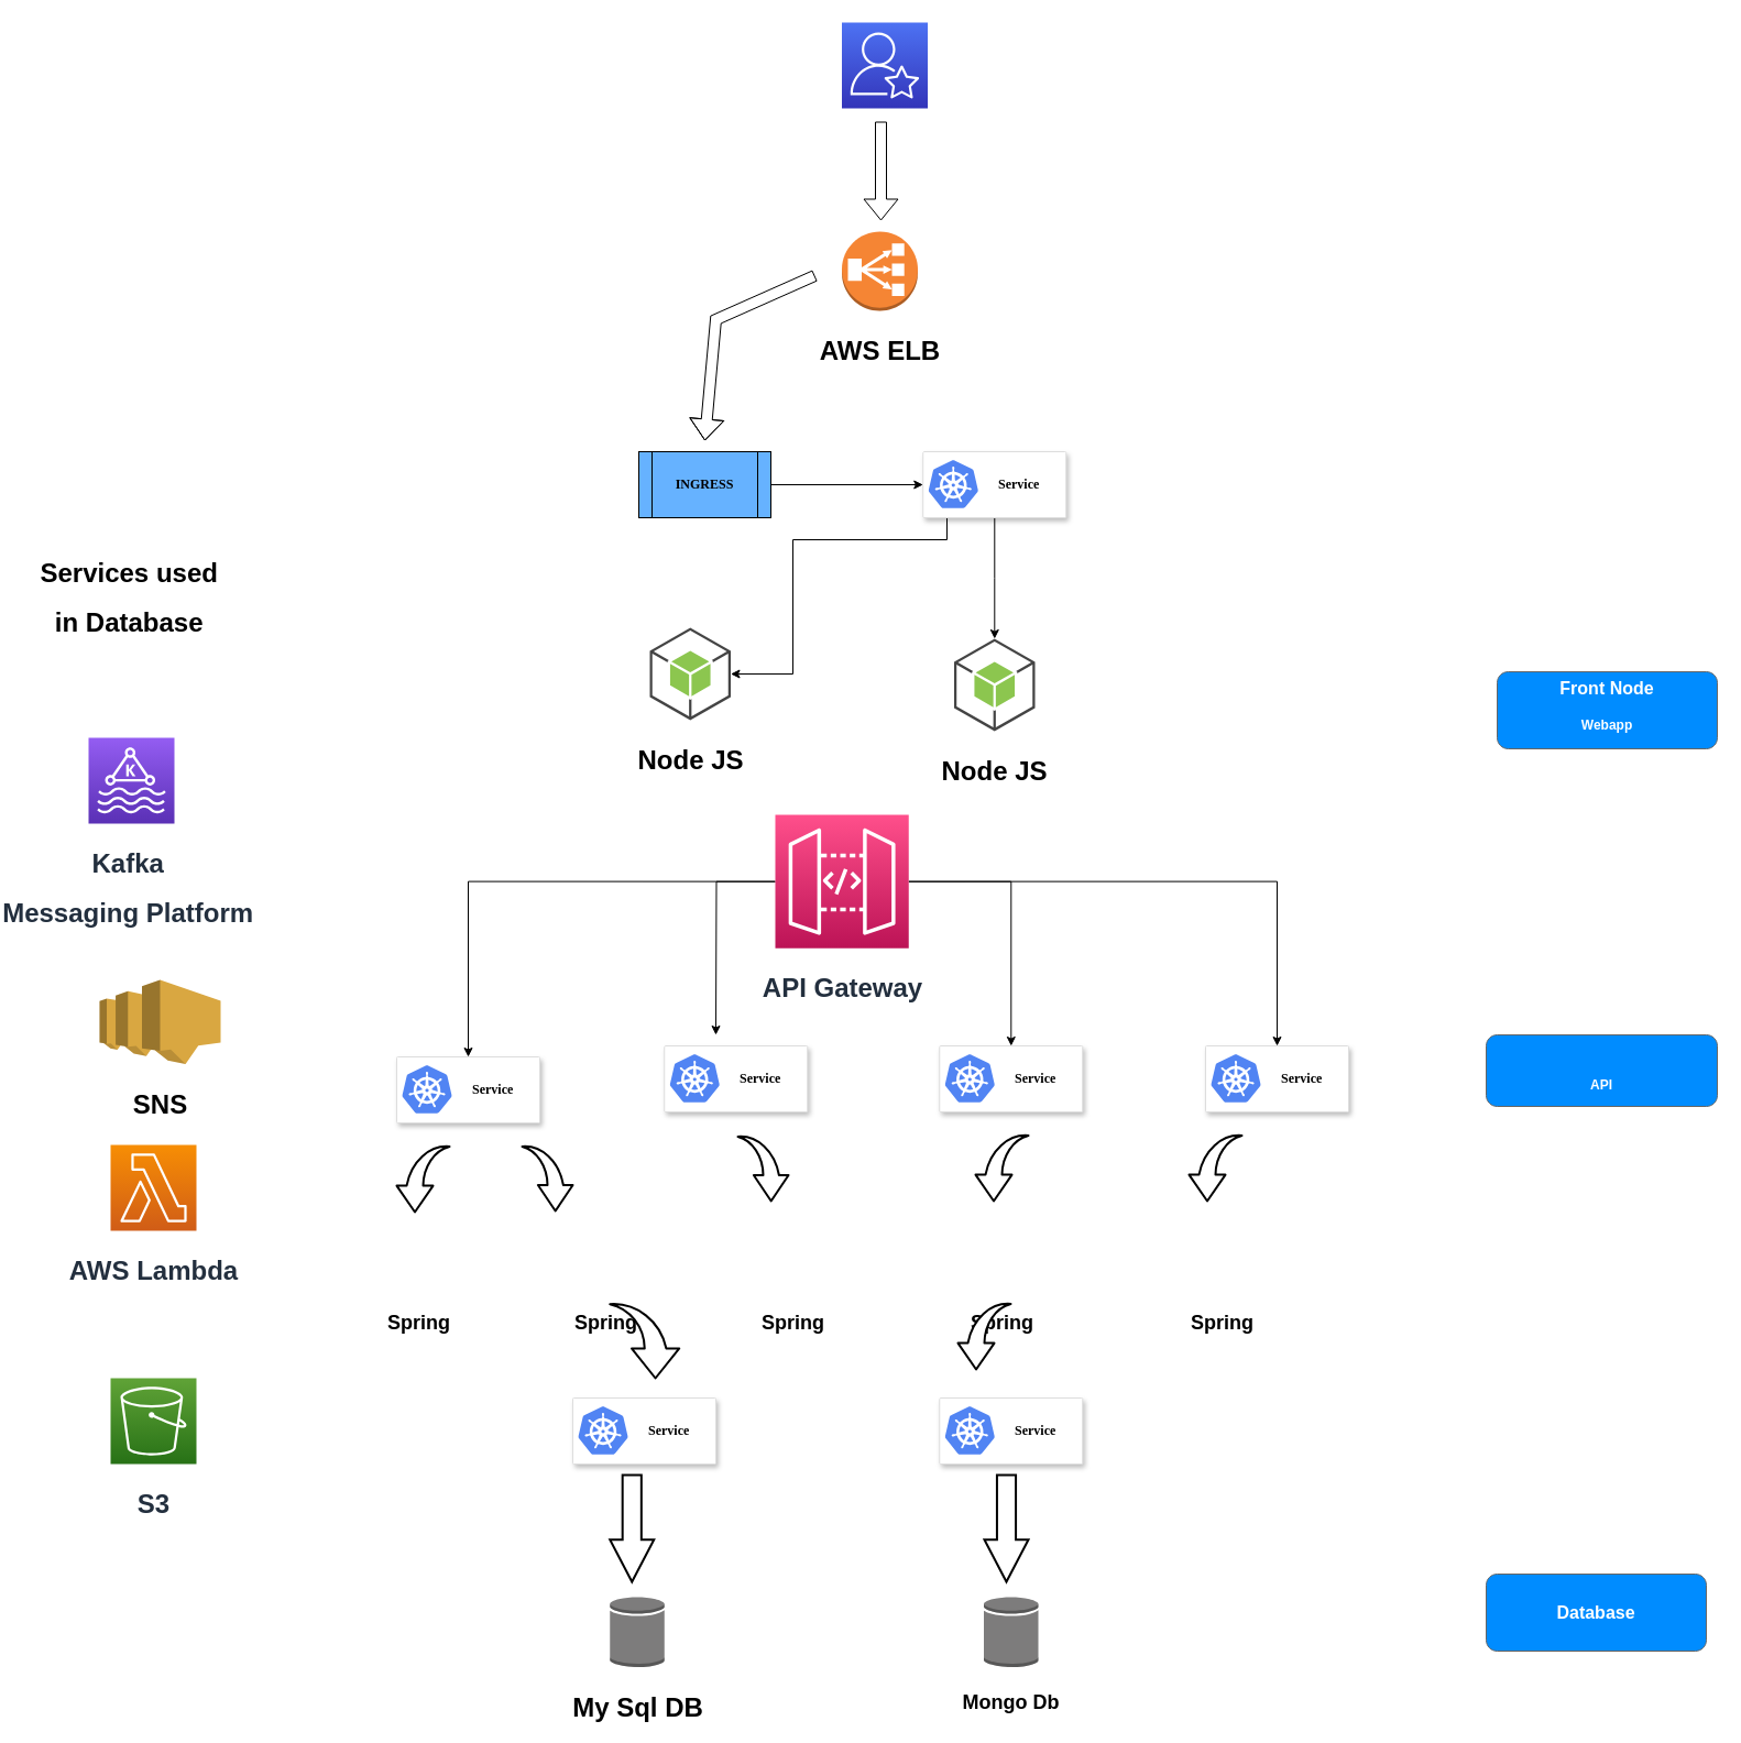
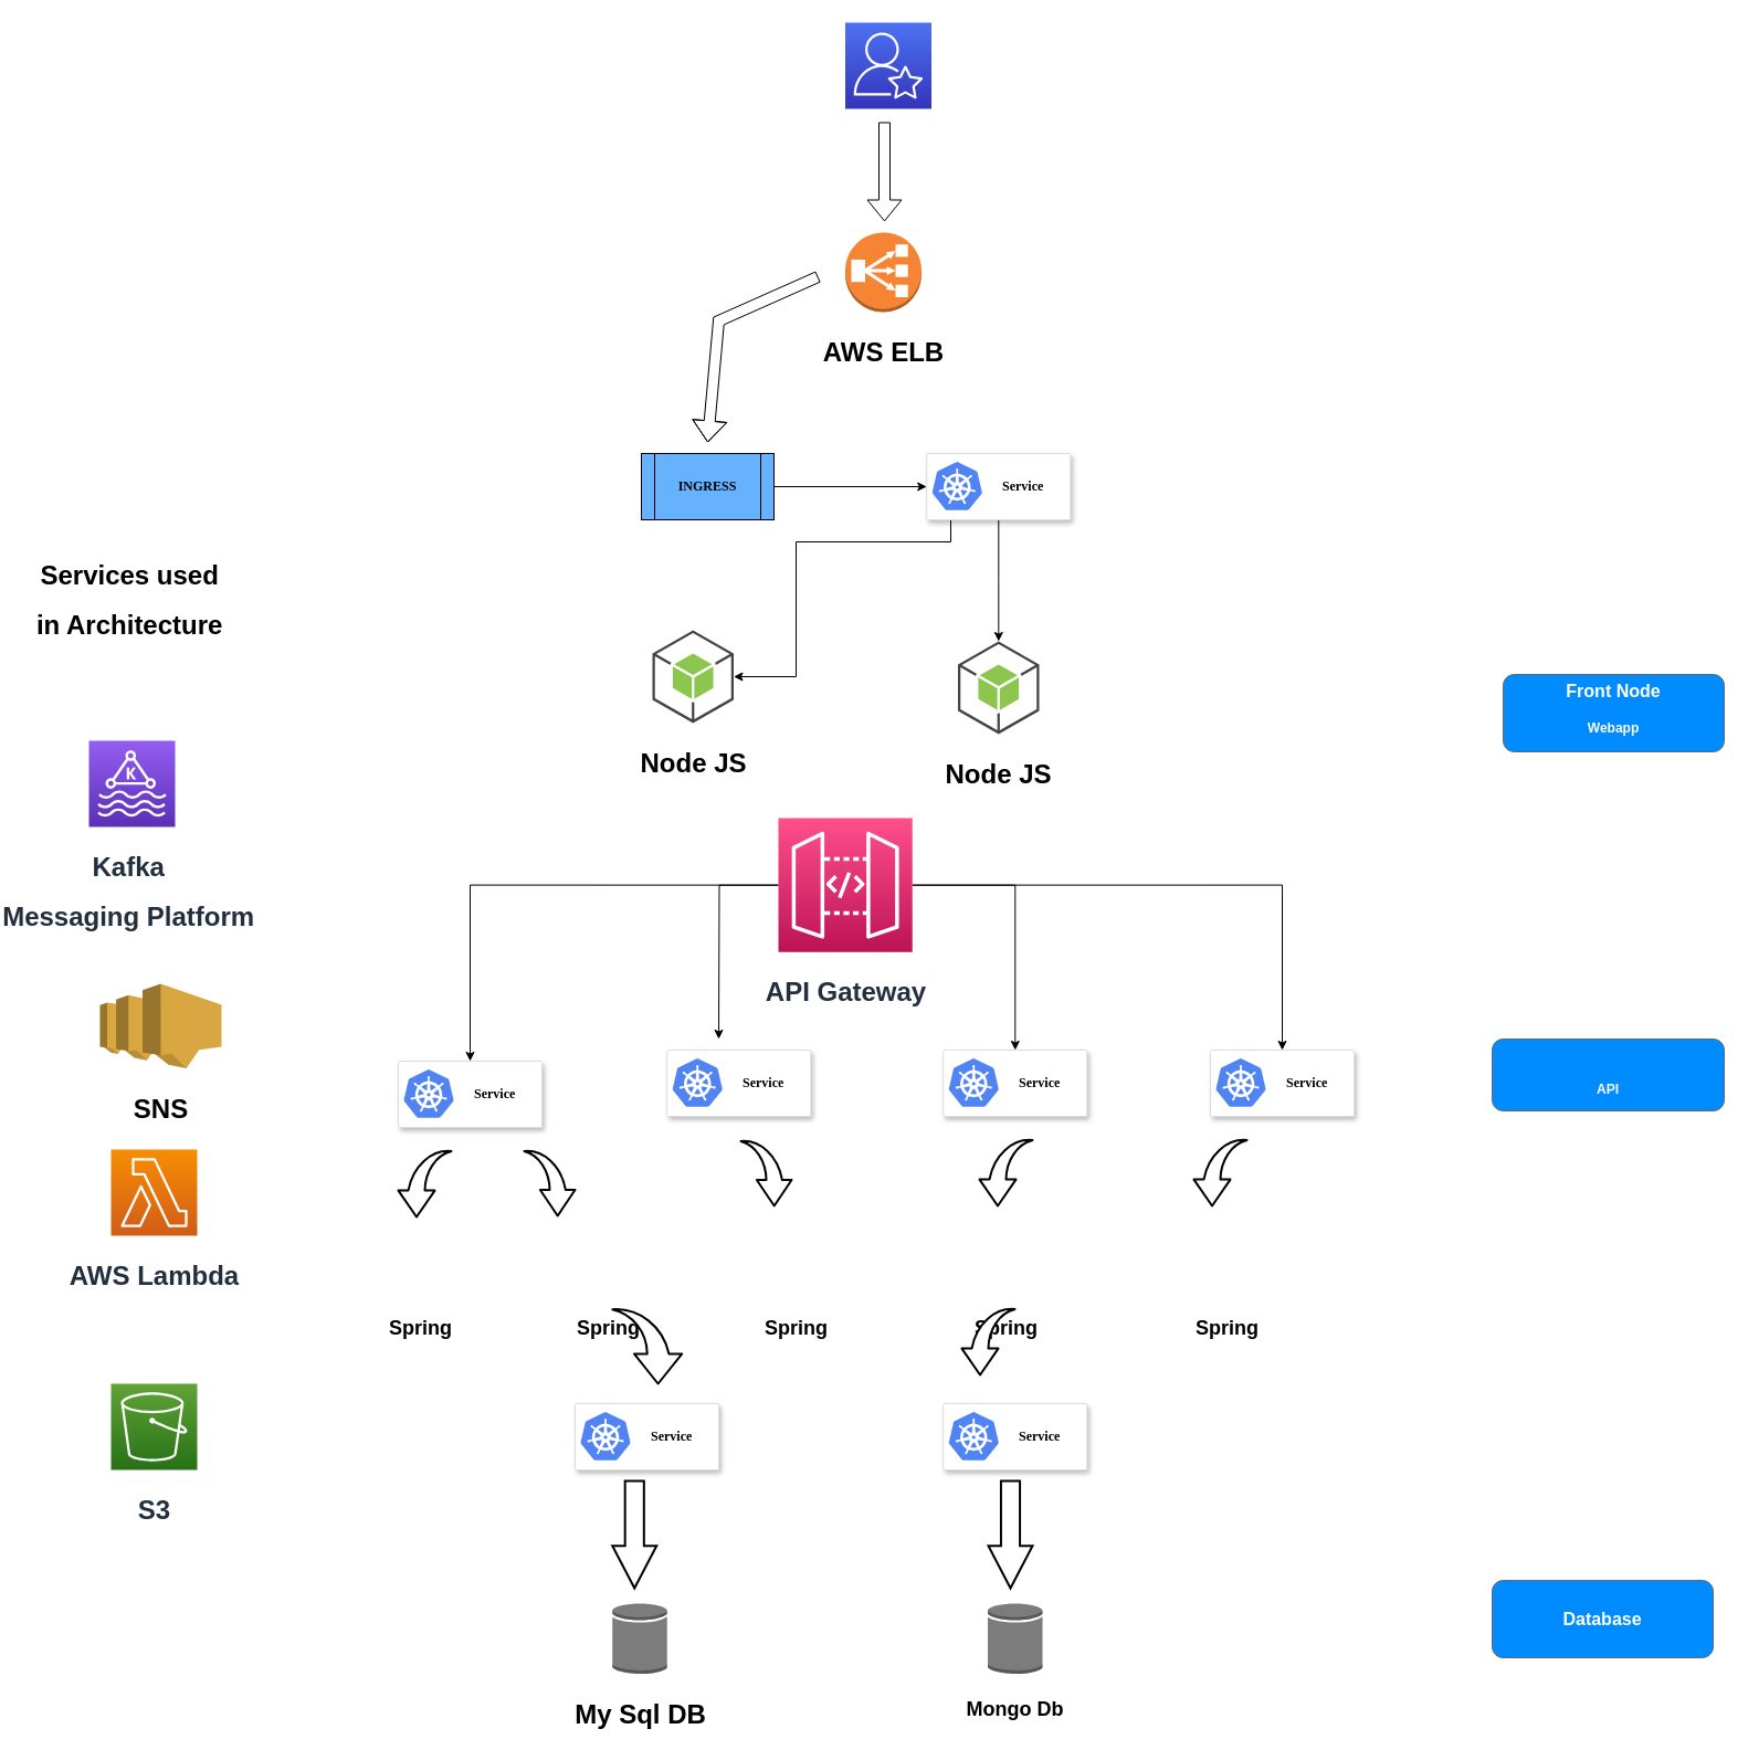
- <mxCell id="58" value="&lt;h1&gt;Services used&amp;nbsp;&lt;/h1&gt;&lt;h1&gt;in Database&amp;nbsp;&lt;/h1&gt;" style="text;html=1;align=center;verticalAlign=middle;resizable=0;points=[];autosize=1;strokeColor=none;fillColor=none;" vertex="1" parent="1"><mxGeometry x="20" y="483" width="200" height="120" as="geometry" /></mxCell>
+ <mxCell id="58" value="&lt;h1&gt;Services used&amp;nbsp;&lt;/h1&gt;&lt;h1&gt;in Architecture&amp;nbsp;&lt;/h1&gt;" style="text;html=1;align=center;verticalAlign=middle;resizable=0;points=[];autosize=1;strokeColor=none;fillColor=none;" vertex="1" parent="1"><mxGeometry x="20" y="483" width="200" height="120" as="geometry" /></mxCell>
